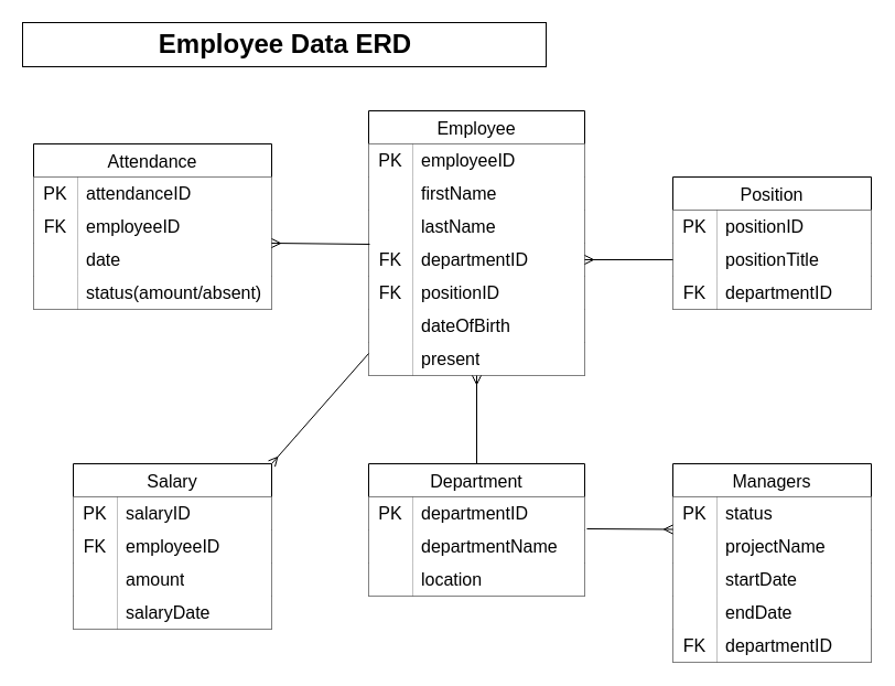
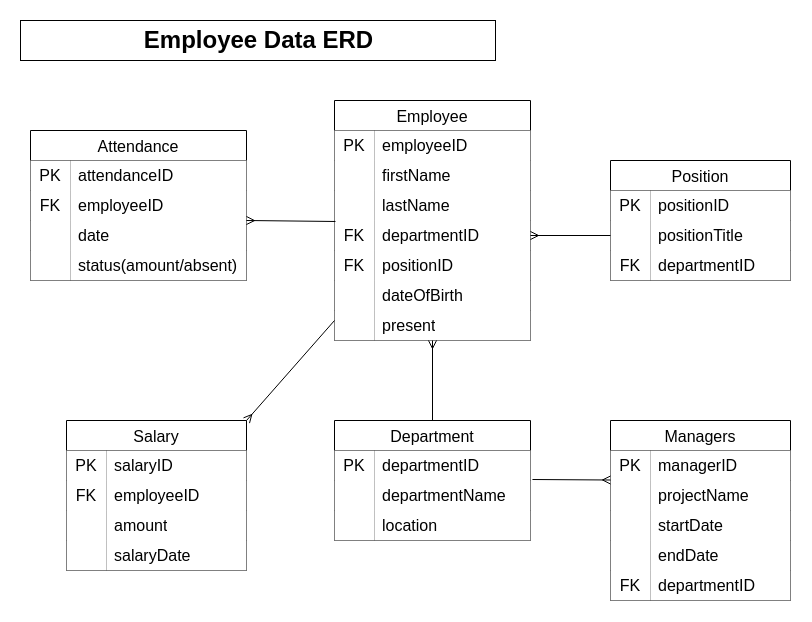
- <mxCell id="74" value="status" style="shape=partialRectangle;html=1;whiteSpace=wrap;connectable=0;fillColor=default;top=0;left=0;bottom=0;right=0;align=left;spacingLeft=6;overflow=hidden;strokeColor=inherit;fontSize=16;labelBackgroundColor=default;" vertex="1" parent="72"><mxGeometry x="40" width="140" height="30" as="geometry"><mxRectangle width="140" height="30" as="alternateBounds" /></mxGeometry></mxCell>
+ <mxCell id="74" value="managerID" style="shape=partialRectangle;html=1;whiteSpace=wrap;connectable=0;fillColor=default;top=0;left=0;bottom=0;right=0;align=left;spacingLeft=6;overflow=hidden;strokeColor=inherit;fontSize=16;labelBackgroundColor=default;" vertex="1" parent="72"><mxGeometry x="40" width="140" height="30" as="geometry"><mxRectangle width="140" height="30" as="alternateBounds" /></mxGeometry></mxCell>
